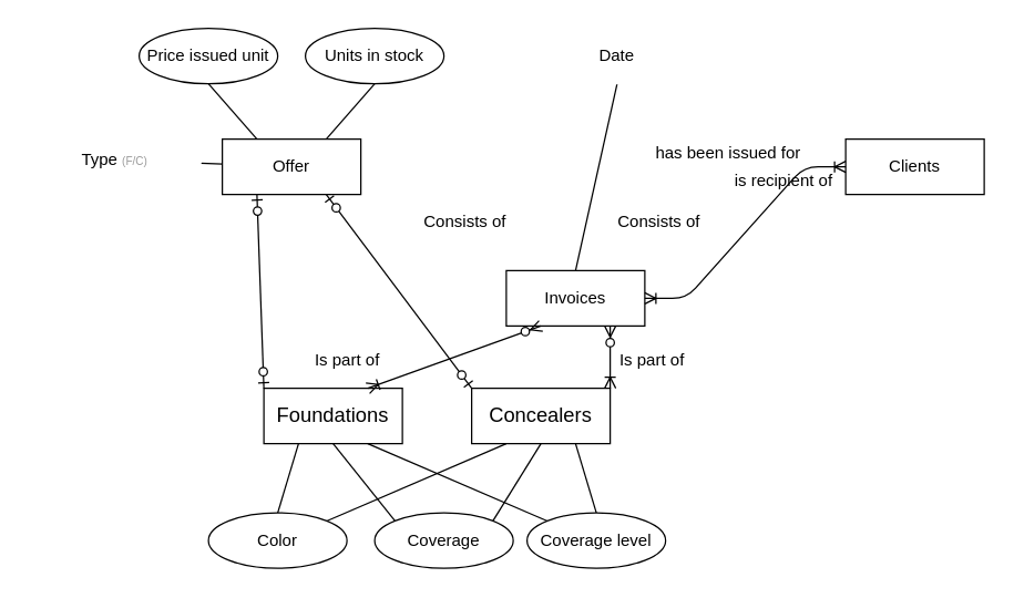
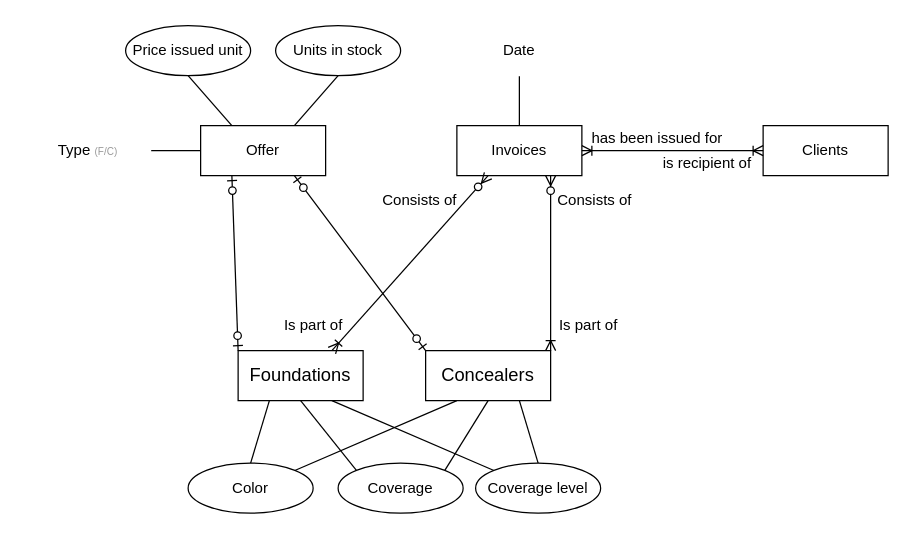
- <mxCell id="24" value="Date" style="ellipse;whiteSpace=wrap;html=1;align=center;rounded=0;strokeColor=#FFFFFF;" parent="1" vertex="1"><mxGeometry x="395" y="20" width="100" height="40" as="geometry" /></mxCell>
+ <mxCell id="24" value="Date" style="ellipse;whiteSpace=wrap;html=1;align=center;rounded=0;strokeColor=#FFFFFF;" parent="1" vertex="1"><mxGeometry x="365" y="20" width="100" height="40" as="geometry" /></mxCell>
- <mxCell id="27" value="Type &lt;font style=&quot;font-size: 8px&quot; color=&quot;#999999&quot;&gt;(F/C)&lt;/font&gt;" style="ellipse;whiteSpace=wrap;html=1;align=center;rounded=0;strokeColor=#FFFFFF;" parent="1" vertex="1"><mxGeometry x="20" y="100" width="125" height="30" as="geometry" /></mxCell>
+ <mxCell id="27" value="Type &lt;font style=&quot;font-size: 8px&quot; color=&quot;#999999&quot;&gt;(F/C)&lt;/font&gt;" style="ellipse;whiteSpace=wrap;html=1;align=center;rounded=0;strokeColor=#FFFFFF;" parent="1" vertex="1"><mxGeometry x="20" y="100" width="100" height="40" as="geometry" /></mxCell>
- <mxCell id="2" value="Invoices" style="rounded=0;arcSize=10;whiteSpace=wrap;html=1;align=center;" parent="1" vertex="1"><mxGeometry x="365" y="195" width="100" height="40" as="geometry" /></mxCell>
+ <mxCell id="2" value="Invoices" style="rounded=0;arcSize=10;whiteSpace=wrap;html=1;align=center;" parent="1" vertex="1"><mxGeometry x="365" y="100" width="100" height="40" as="geometry" /></mxCell>
